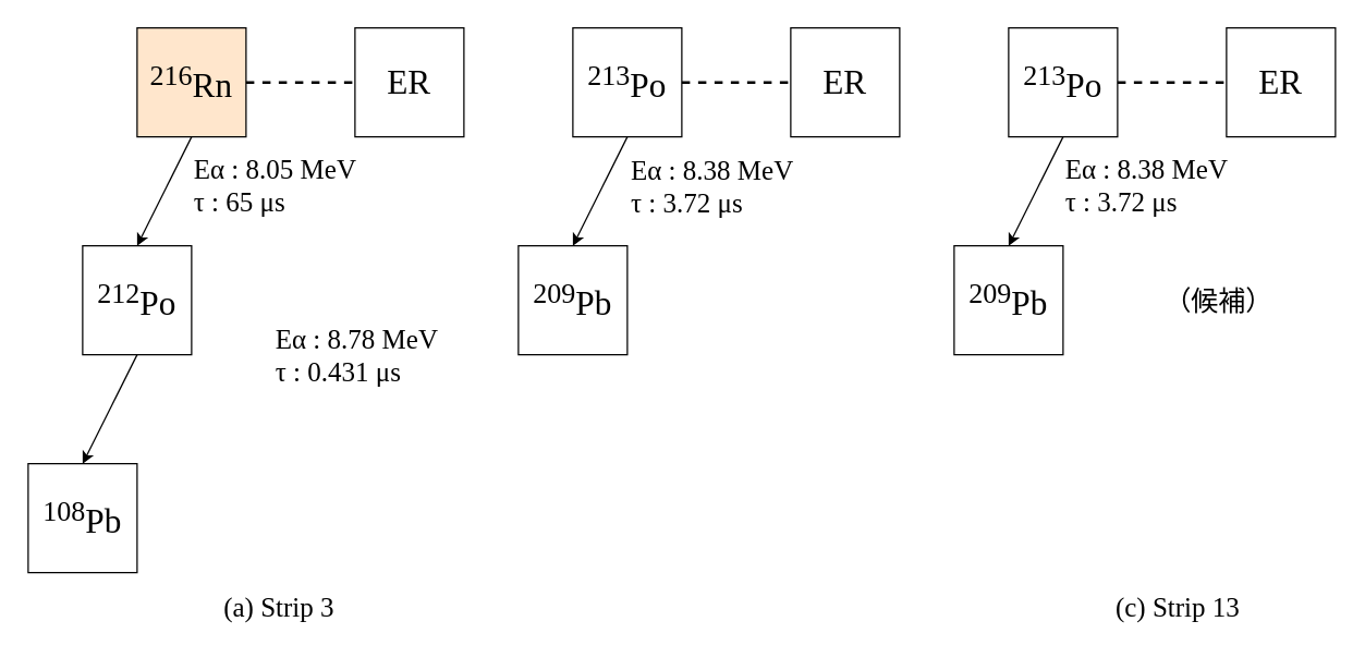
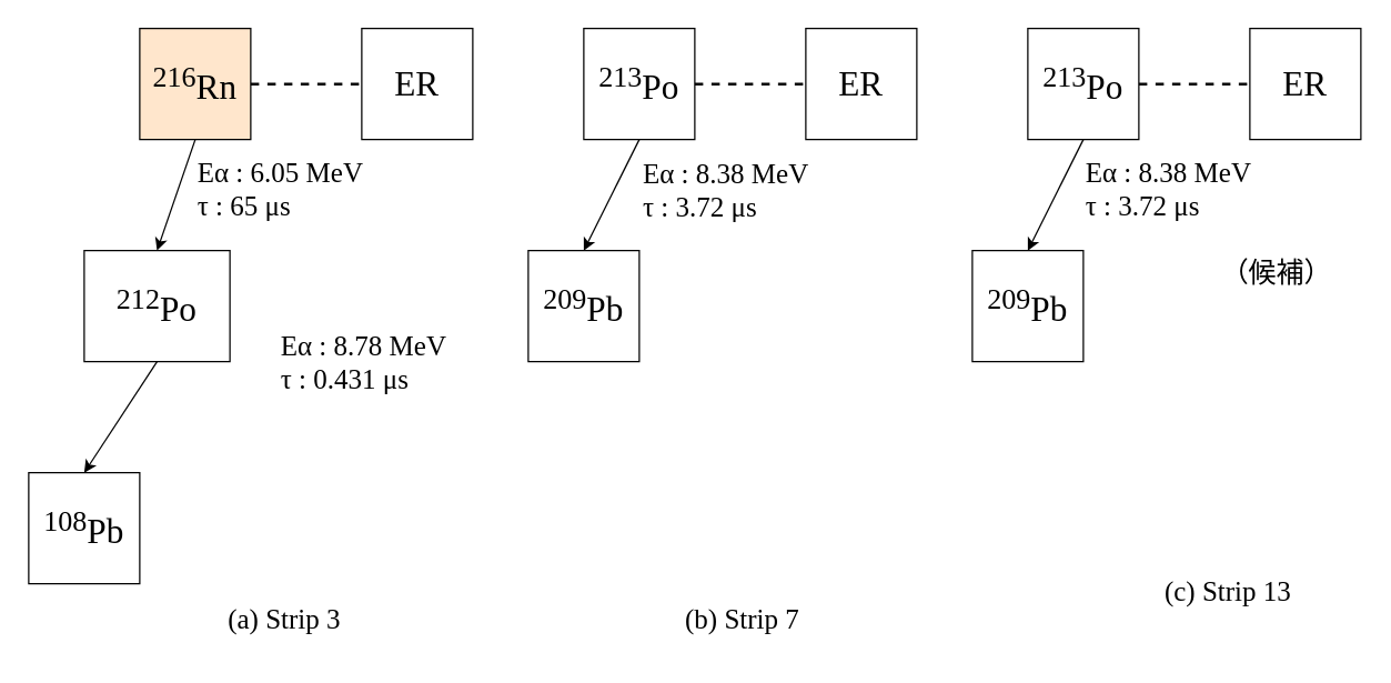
- <mxCell id="9" value="&lt;font style=&quot;font-size: 20px;&quot;&gt;Eα : 8.05 MeV&lt;/font&gt;&lt;div&gt;&lt;span style=&quot;background-color: initial;&quot;&gt;τ : 65 μs&lt;/span&gt;&lt;/div&gt;" style="text;html=1;strokeColor=none;fillColor=none;align=left;verticalAlign=middle;whiteSpace=wrap;rounded=0;labelPosition=center;verticalLabelPosition=middle;spacing=2;fontFamily=Times New Roman;fontSize=20;" parent="1" vertex="1"><mxGeometry x="140" y="110" width="149" height="50" as="geometry" /></mxCell>
+ <mxCell id="9" value="&lt;font style=&quot;font-size: 20px;&quot;&gt;Eα : 6.05 MeV&lt;/font&gt;&lt;div&gt;&lt;span style=&quot;background-color: initial;&quot;&gt;τ : 65 μs&lt;/span&gt;&lt;/div&gt;" style="text;html=1;strokeColor=none;fillColor=none;align=left;verticalAlign=middle;whiteSpace=wrap;rounded=0;labelPosition=center;verticalLabelPosition=middle;spacing=2;fontFamily=Times New Roman;fontSize=20;" parent="1" vertex="1"><mxGeometry x="140" y="110" width="149" height="50" as="geometry" /></mxCell>
- <mxCell id="6" value="&lt;sup&gt;212&lt;/sup&gt;Po" style="whiteSpace=wrap;html=1;aspect=fixed;fontFamily=Times New Roman;fontSize=25;" parent="1" vertex="1"><mxGeometry x="60" y="180" width="80" height="80" as="geometry" /></mxCell>
+ <mxCell id="6" value="&lt;sup&gt;212&lt;/sup&gt;Po" style="whiteSpace=wrap;html=1;aspect=fixed;fontFamily=Times New Roman;fontSize=25;" parent="1" vertex="1"><mxGeometry x="60" y="180" width="105" height="80" as="geometry" /></mxCell>
- <mxCell id="26" value="（候補）" style="text;html=1;strokeColor=none;fillColor=none;align=center;verticalAlign=middle;whiteSpace=wrap;rounded=0;labelPosition=center;verticalLabelPosition=middle;spacing=2;fontFamily=Times New Roman;fontSize=20;" parent="1" vertex="1"><mxGeometry x="820" y="195" width="149" height="50" as="geometry" /></mxCell>
+ <mxCell id="26" value="（候補）" style="text;html=1;strokeColor=none;fillColor=none;align=center;verticalAlign=middle;whiteSpace=wrap;rounded=0;labelPosition=center;verticalLabelPosition=middle;spacing=2;fontFamily=Times New Roman;fontSize=20;" parent="1" vertex="1"><mxGeometry x="845" y="170" width="149" height="50" as="geometry" /></mxCell>
+ <mxCell id="18" value="(b) Strip 7" style="text;html=1;strokeColor=none;fillColor=none;align=center;verticalAlign=middle;whiteSpace=wrap;rounded=0;labelPosition=center;verticalLabelPosition=middle;spacing=2;fontFamily=Times New Roman;fontSize=20;" parent="1" vertex="1"><mxGeometry x="460" y="420" width="149" height="50" as="geometry" /></mxCell>
- <mxCell id="25" value="(c) Strip 13" style="text;html=1;strokeColor=none;fillColor=none;align=center;verticalAlign=middle;whiteSpace=wrap;rounded=0;labelPosition=center;verticalLabelPosition=middle;spacing=2;fontFamily=Times New Roman;fontSize=20;" parent="1" vertex="1"><mxGeometry x="790" y="420" width="149" height="50" as="geometry" /></mxCell>
+ <mxCell id="25" value="(c) Strip 13" style="text;html=1;strokeColor=none;fillColor=none;align=center;verticalAlign=middle;whiteSpace=wrap;rounded=0;labelPosition=center;verticalLabelPosition=middle;spacing=2;fontFamily=Times New Roman;fontSize=20;" parent="1" vertex="1"><mxGeometry x="810" y="400" width="149" height="50" as="geometry" /></mxCell>
